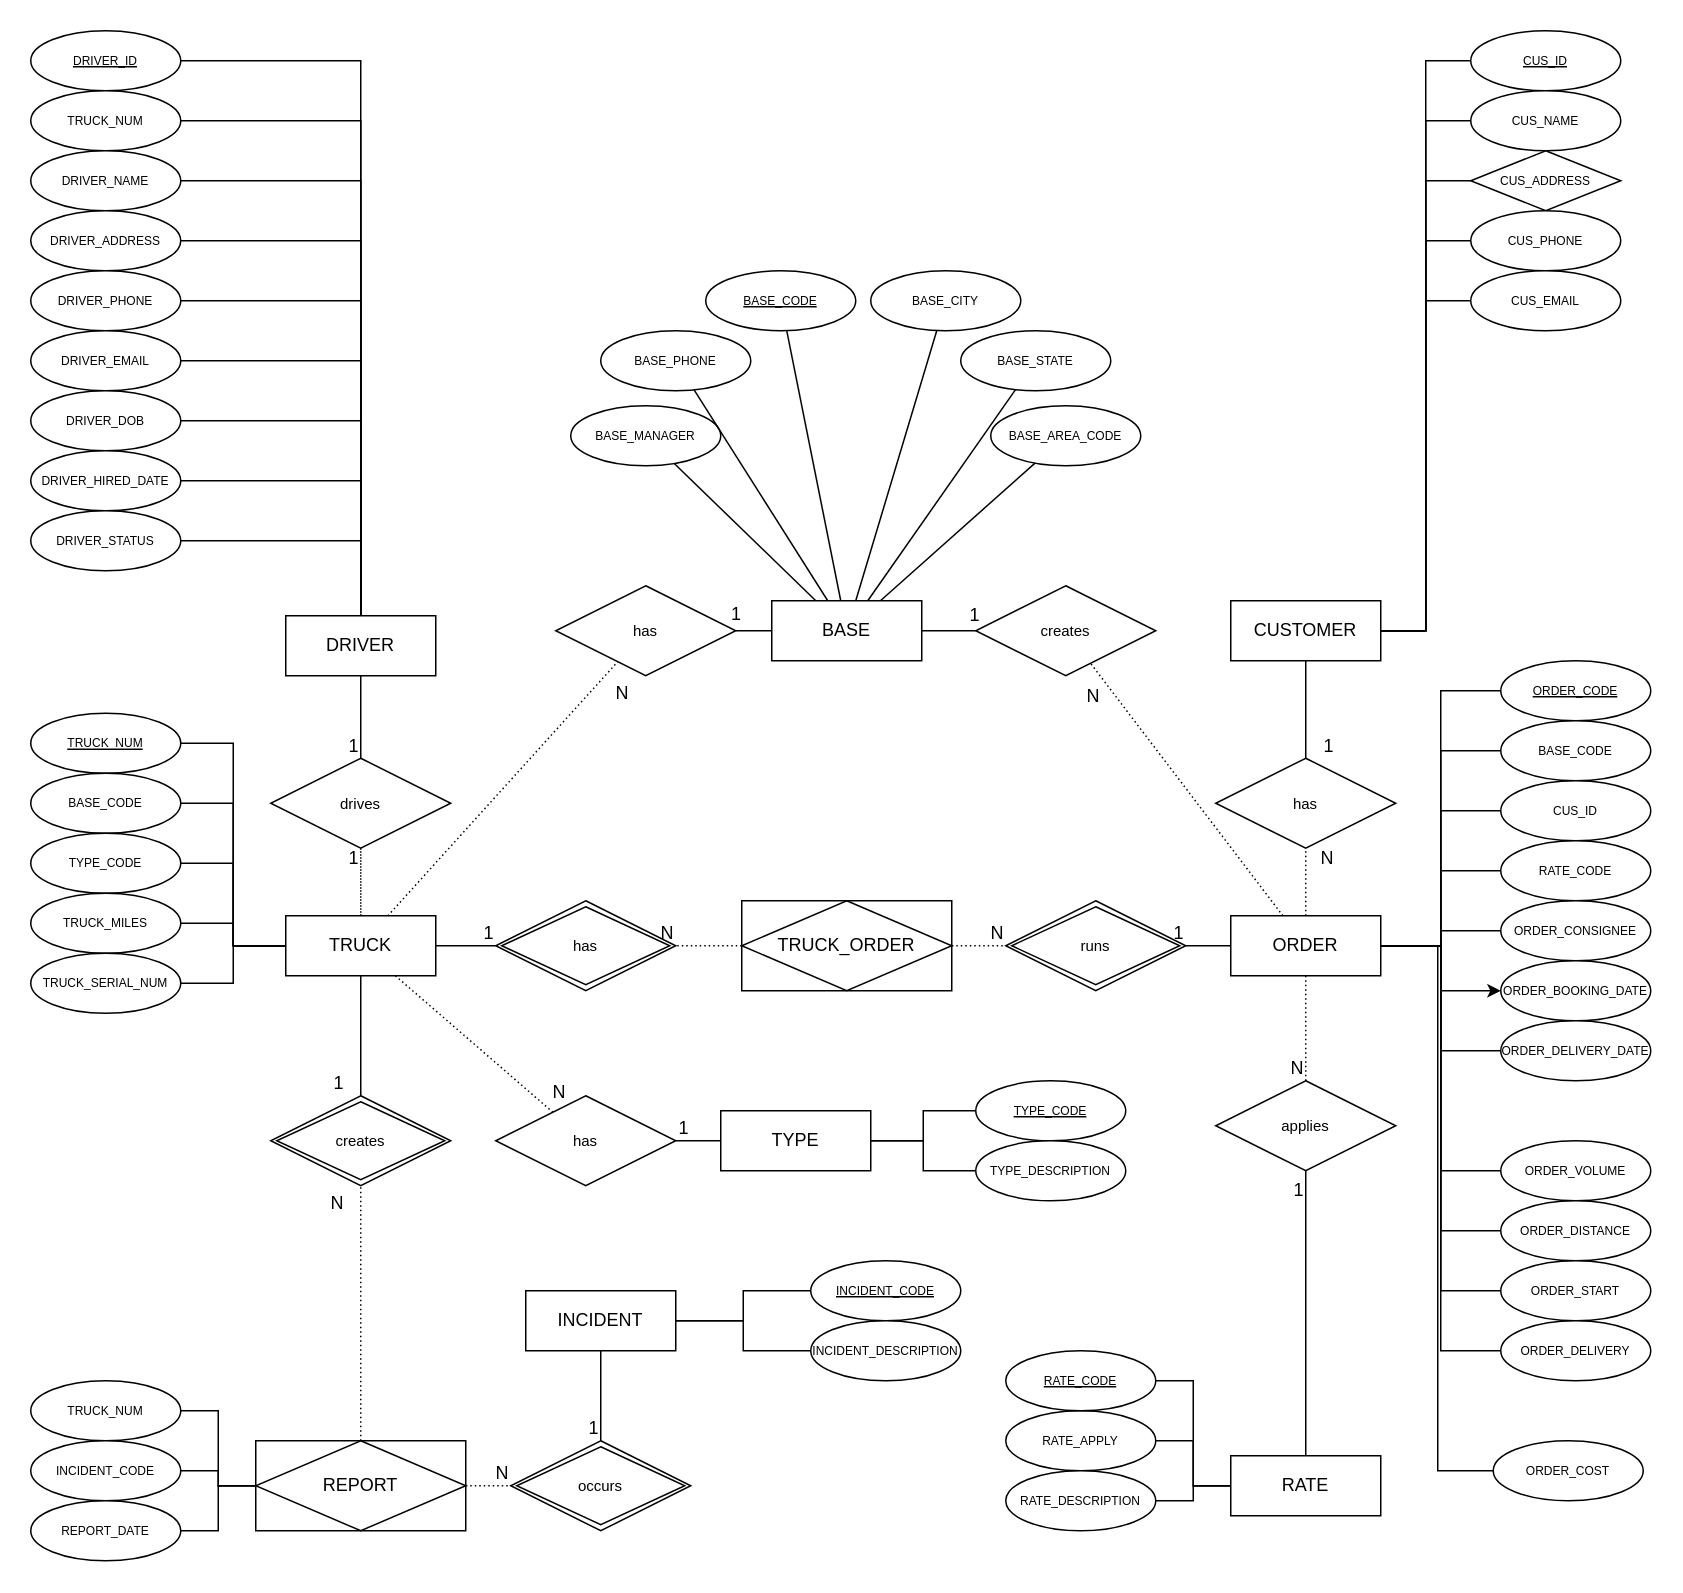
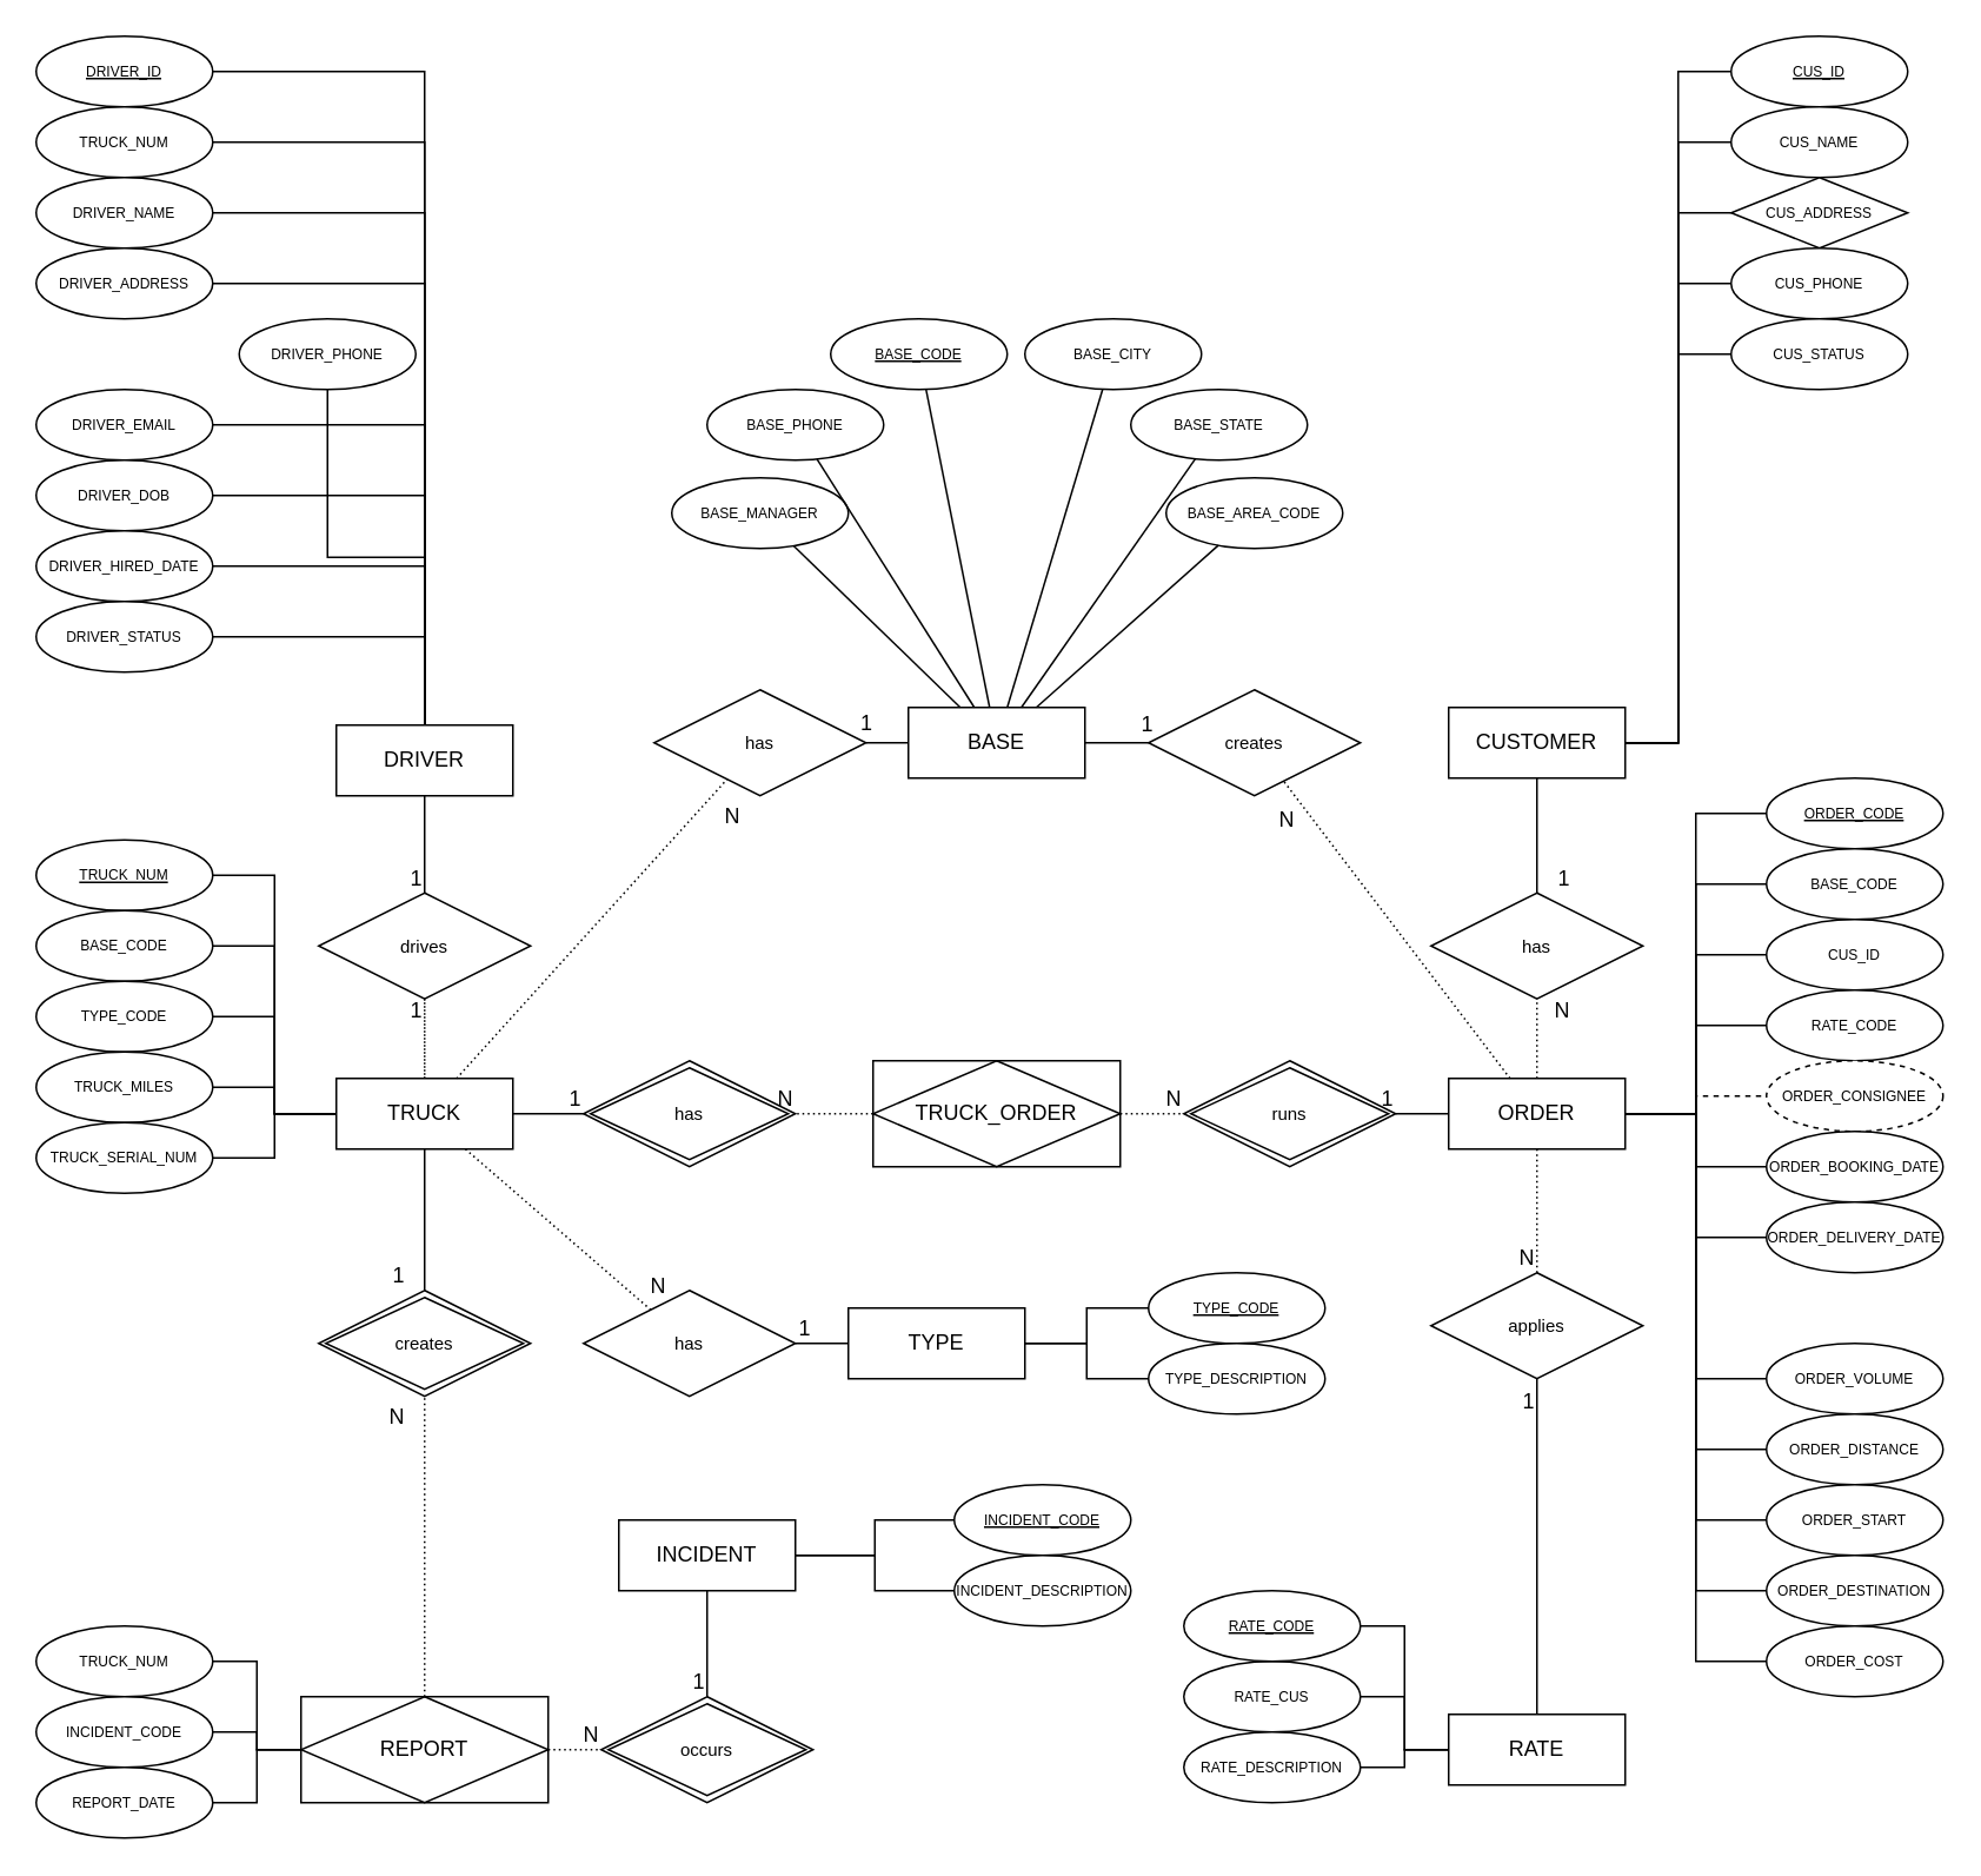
- <mxCell id="70" value="DRIVER_PHONE" style="ellipse;whiteSpace=wrap;html=1;align=center;fontSize=8;" vertex="1" parent="1"><mxGeometry x="20" y="180" width="100" height="40" as="geometry" /></mxCell>
+ <mxCell id="70" value="DRIVER_PHONE" style="ellipse;whiteSpace=wrap;html=1;align=center;fontSize=8;" vertex="1" parent="1"><mxGeometry x="135" y="180" width="100" height="40" as="geometry" /></mxCell>
- <mxCell id="94" value="CUS_EMAIL" style="ellipse;whiteSpace=wrap;html=1;align=center;fontSize=8;" vertex="1" parent="1"><mxGeometry x="980" y="180" width="100" height="40" as="geometry" /></mxCell>
+ <mxCell id="94" value="CUS_STATUS" style="ellipse;whiteSpace=wrap;html=1;align=center;fontSize=8;" vertex="1" parent="1"><mxGeometry x="980" y="180" width="100" height="40" as="geometry" /></mxCell>
- <mxCell id="142" value="" style="endArrow=none;html=1;rounded=0;edgeStyle=elbowEdgeStyle;" edge="1" parent="1" source="20" target="82"><mxGeometry relative="1" as="geometry"><mxPoint x="870" y="690" as="sourcePoint" /><mxPoint x="1030" y="690" as="targetPoint" /></mxGeometry></mxCell>
+ <mxCell id="142" value="" style="endArrow=none;html=1;rounded=0;edgeStyle=elbowEdgeStyle;dashed=1;" edge="1" parent="1" source="20" target="82"><mxGeometry relative="1" as="geometry"><mxPoint x="870" y="690" as="sourcePoint" /><mxPoint x="1030" y="690" as="targetPoint" /></mxGeometry></mxCell>
- <mxCell id="82" value="ORDER_CONSIGNEE" style="ellipse;whiteSpace=wrap;html=1;align=center;fontSize=8;" vertex="1" parent="1"><mxGeometry x="1000" y="600" width="100" height="40" as="geometry" /></mxCell>
+ <mxCell id="82" value="ORDER_CONSIGNEE" style="ellipse;whiteSpace=wrap;html=1;align=center;fontSize=8;dashed=1;" vertex="1" parent="1"><mxGeometry x="1000" y="600" width="100" height="40" as="geometry" /></mxCell>
- <mxCell id="143" value="" style="endArrow=classic;html=1;rounded=0;edgeStyle=elbowEdgeStyle;" edge="1" parent="1" source="20" target="83"><mxGeometry relative="1" as="geometry"><mxPoint x="870" y="690" as="sourcePoint" /><mxPoint x="1030" y="690" as="targetPoint" /></mxGeometry></mxCell>
+ <mxCell id="143" value="" style="endArrow=none;html=1;rounded=0;edgeStyle=elbowEdgeStyle;" edge="1" parent="1" source="20" target="83"><mxGeometry relative="1" as="geometry"><mxPoint x="870" y="690" as="sourcePoint" /><mxPoint x="1030" y="690" as="targetPoint" /></mxGeometry></mxCell>
- <mxCell id="88" value="ORDER_DELIVERY" style="ellipse;whiteSpace=wrap;html=1;align=center;fontSize=8;" vertex="1" parent="1"><mxGeometry x="1000" y="880" width="100" height="40" as="geometry" /></mxCell>
+ <mxCell id="88" value="ORDER_DESTINATION" style="ellipse;whiteSpace=wrap;html=1;align=center;fontSize=8;" vertex="1" parent="1"><mxGeometry x="1000" y="880" width="100" height="40" as="geometry" /></mxCell>
- <mxCell id="95" value="RATE_APPLY" style="ellipse;whiteSpace=wrap;html=1;align=center;fontSize=8;" vertex="1" parent="1"><mxGeometry x="670" y="940" width="100" height="40" as="geometry" /></mxCell>
+ <mxCell id="95" value="RATE_CUS" style="ellipse;whiteSpace=wrap;html=1;align=center;fontSize=8;" vertex="1" parent="1"><mxGeometry x="670" y="940" width="100" height="40" as="geometry" /></mxCell>
- <mxCell id="89" value="ORDER_COST" style="ellipse;whiteSpace=wrap;html=1;align=center;fontSize=8;" vertex="1" parent="1"><mxGeometry x="995" y="960" width="100" height="40" as="geometry" /></mxCell>
+ <mxCell id="89" value="ORDER_COST" style="ellipse;whiteSpace=wrap;html=1;align=center;fontSize=8;" vertex="1" parent="1"><mxGeometry x="1000" y="920" width="100" height="40" as="geometry" /></mxCell>
